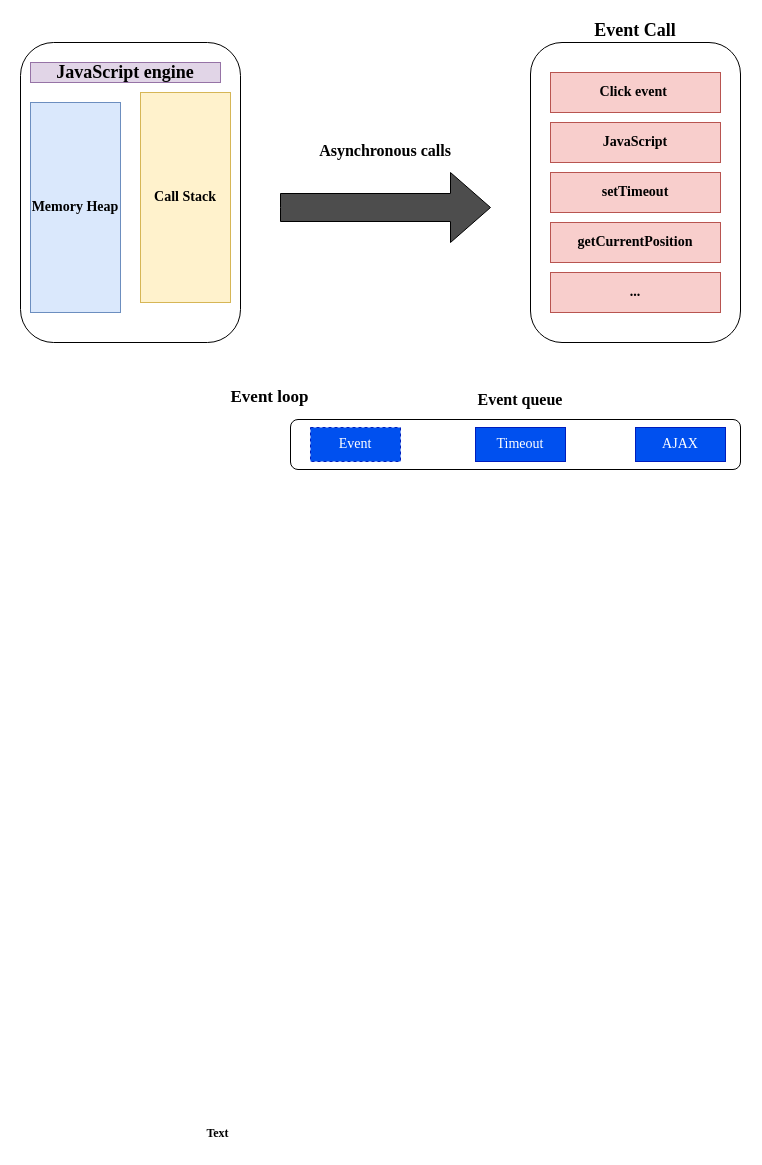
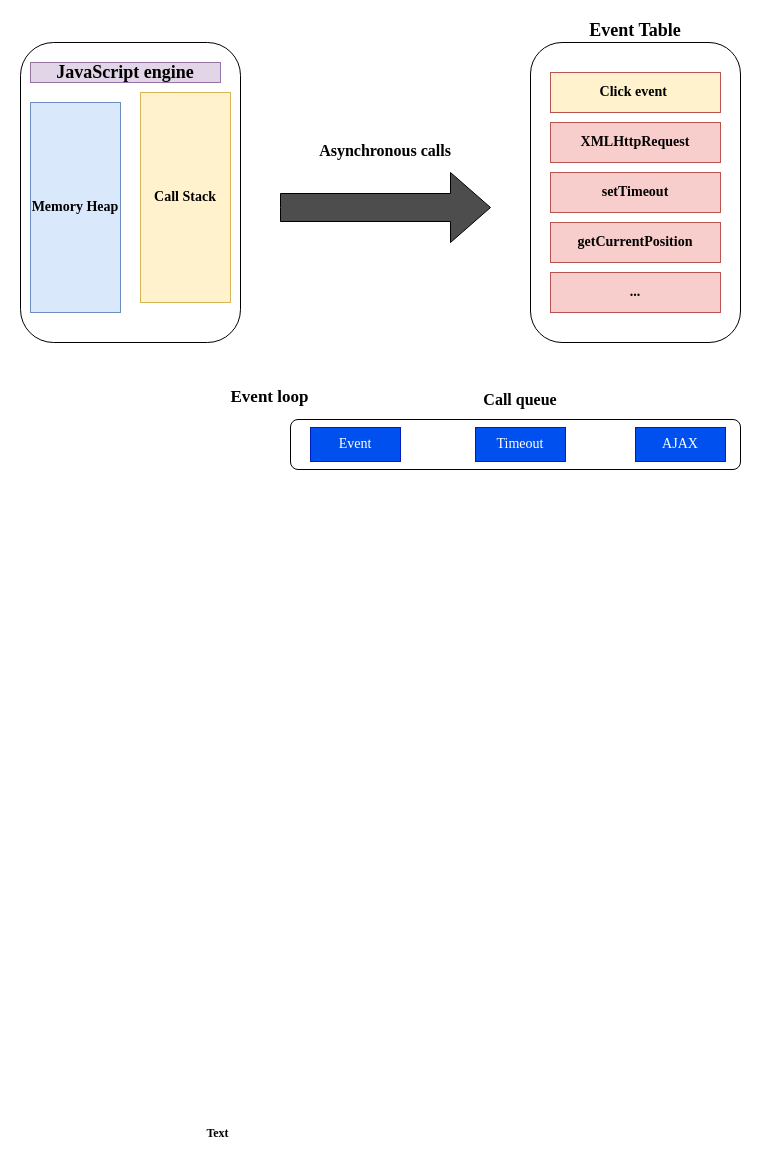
- <mxCell id="9" value="Event Call" style="text;html=1;strokeColor=none;fillColor=none;align=center;verticalAlign=middle;whiteSpace=wrap;rounded=0;fontSize=18;fontFamily=Ubuntu Mono;fontStyle=1" vertex="1" parent="1"><mxGeometry x="545" y="20" width="180" height="20" as="geometry" /></mxCell>
+ <mxCell id="9" value="Event Table" style="text;html=1;strokeColor=none;fillColor=none;align=center;verticalAlign=middle;whiteSpace=wrap;rounded=0;fontSize=18;fontFamily=Ubuntu Mono;fontStyle=1" vertex="1" parent="1"><mxGeometry x="545" y="20" width="180" height="20" as="geometry" /></mxCell>
- <mxCell id="10" value="Click event&amp;nbsp;" style="rounded=0;whiteSpace=wrap;html=1;fillColor=#f8cecc;fontFamily=Ubuntu Mono;fontSize=14;strokeColor=#b85450;fontStyle=1" vertex="1" parent="1"><mxGeometry x="550" y="72" width="170" height="40" as="geometry" /></mxCell>
+ <mxCell id="10" value="Click event&amp;nbsp;" style="rounded=0;whiteSpace=wrap;html=1;fillColor=#fff2cc;fontFamily=Ubuntu Mono;fontSize=14;strokeColor=#b85450;fontStyle=1;" vertex="1" parent="1"><mxGeometry x="550" y="72" width="170" height="40" as="geometry" /></mxCell>
- <mxCell id="11" value="JavaScript" style="rounded=0;whiteSpace=wrap;html=1;fillColor=#f8cecc;fontFamily=Ubuntu Mono;fontSize=14;strokeColor=#b85450;fontStyle=1" vertex="1" parent="1"><mxGeometry x="550" y="122" width="170" height="40" as="geometry" /></mxCell>
+ <mxCell id="11" value="XMLHttpRequest" style="rounded=0;whiteSpace=wrap;html=1;fillColor=#f8cecc;fontFamily=Ubuntu Mono;fontSize=14;strokeColor=#b85450;fontStyle=1" vertex="1" parent="1"><mxGeometry x="550" y="122" width="170" height="40" as="geometry" /></mxCell>
- <mxCell id="17" value="Event queue" style="text;html=1;strokeColor=none;fillColor=none;align=center;verticalAlign=middle;whiteSpace=wrap;rounded=0;fontFamily=Ubuntu Mono;fontSize=16;fontStyle=1" vertex="1" parent="1"><mxGeometry x="400" y="389" width="240" height="20" as="geometry" /></mxCell>
+ <mxCell id="17" value="Call queue" style="text;html=1;strokeColor=none;fillColor=none;align=center;verticalAlign=middle;whiteSpace=wrap;rounded=0;fontFamily=Ubuntu Mono;fontSize=16;fontStyle=1" vertex="1" parent="1"><mxGeometry x="400" y="389" width="240" height="20" as="geometry" /></mxCell>
- <mxCell id="18" value="Event" style="rounded=0;whiteSpace=wrap;html=1;shadow=0;strokeColor=#001DBC;fillColor=#0050ef;fontFamily=Ubuntu Mono;fontSize=14;fontColor=#ffffff;dashed=1;" vertex="1" parent="1"><mxGeometry x="310" y="427" width="90" height="34" as="geometry" /></mxCell>
+ <mxCell id="18" value="Event" style="rounded=0;whiteSpace=wrap;html=1;shadow=0;strokeColor=#001DBC;fillColor=#0050ef;fontFamily=Ubuntu Mono;fontSize=14;fontColor=#ffffff;" vertex="1" parent="1"><mxGeometry x="310" y="427" width="90" height="34" as="geometry" /></mxCell>
